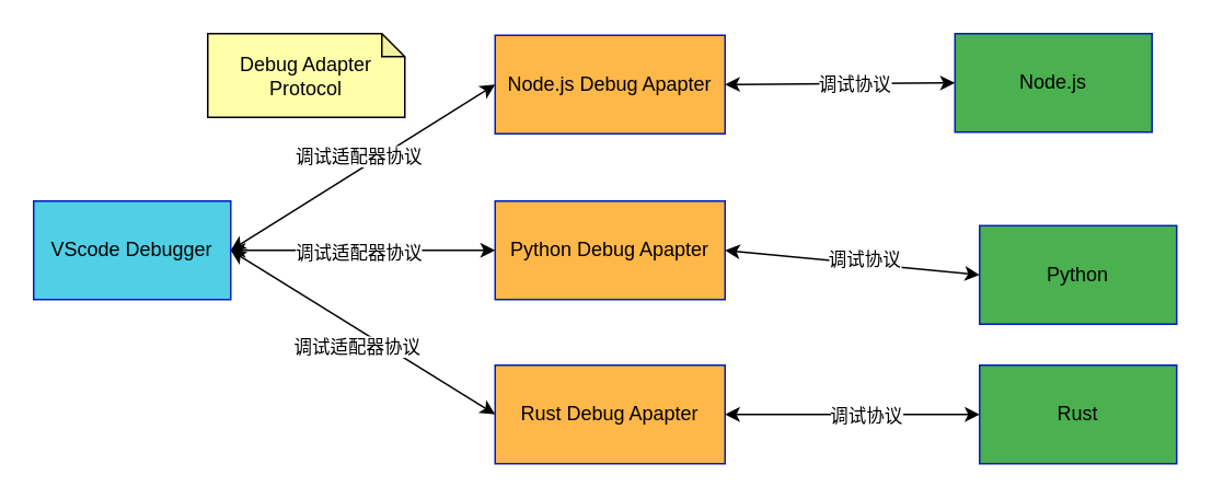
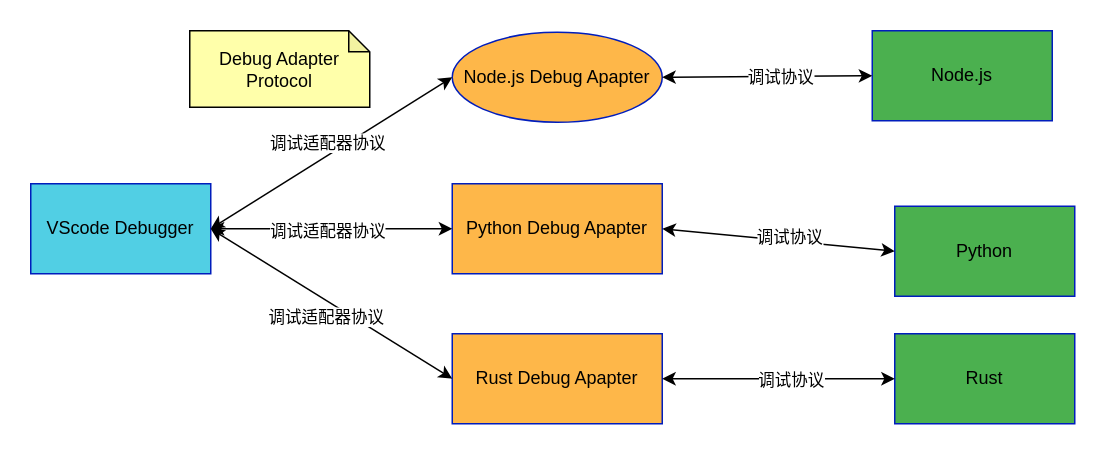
- <mxCell id="5" value="Node.js Debug Apapter" style="rounded=0;whiteSpace=wrap;html=1;fillColor=#FEB749;fontColor=#000000;strokeColor=#001DBC;" parent="1" vertex="1"><mxGeometry x="301" y="21" width="140" height="60" as="geometry" /></mxCell>
+ <mxCell id="5" value="Node.js Debug Apapter" style="ellipse;whiteSpace=wrap;html=1;fillColor=#FEB749;fontColor=#000000;strokeColor=#001DBC;" parent="1" vertex="1"><mxGeometry x="301" y="21" width="140" height="60" as="geometry" /></mxCell>
